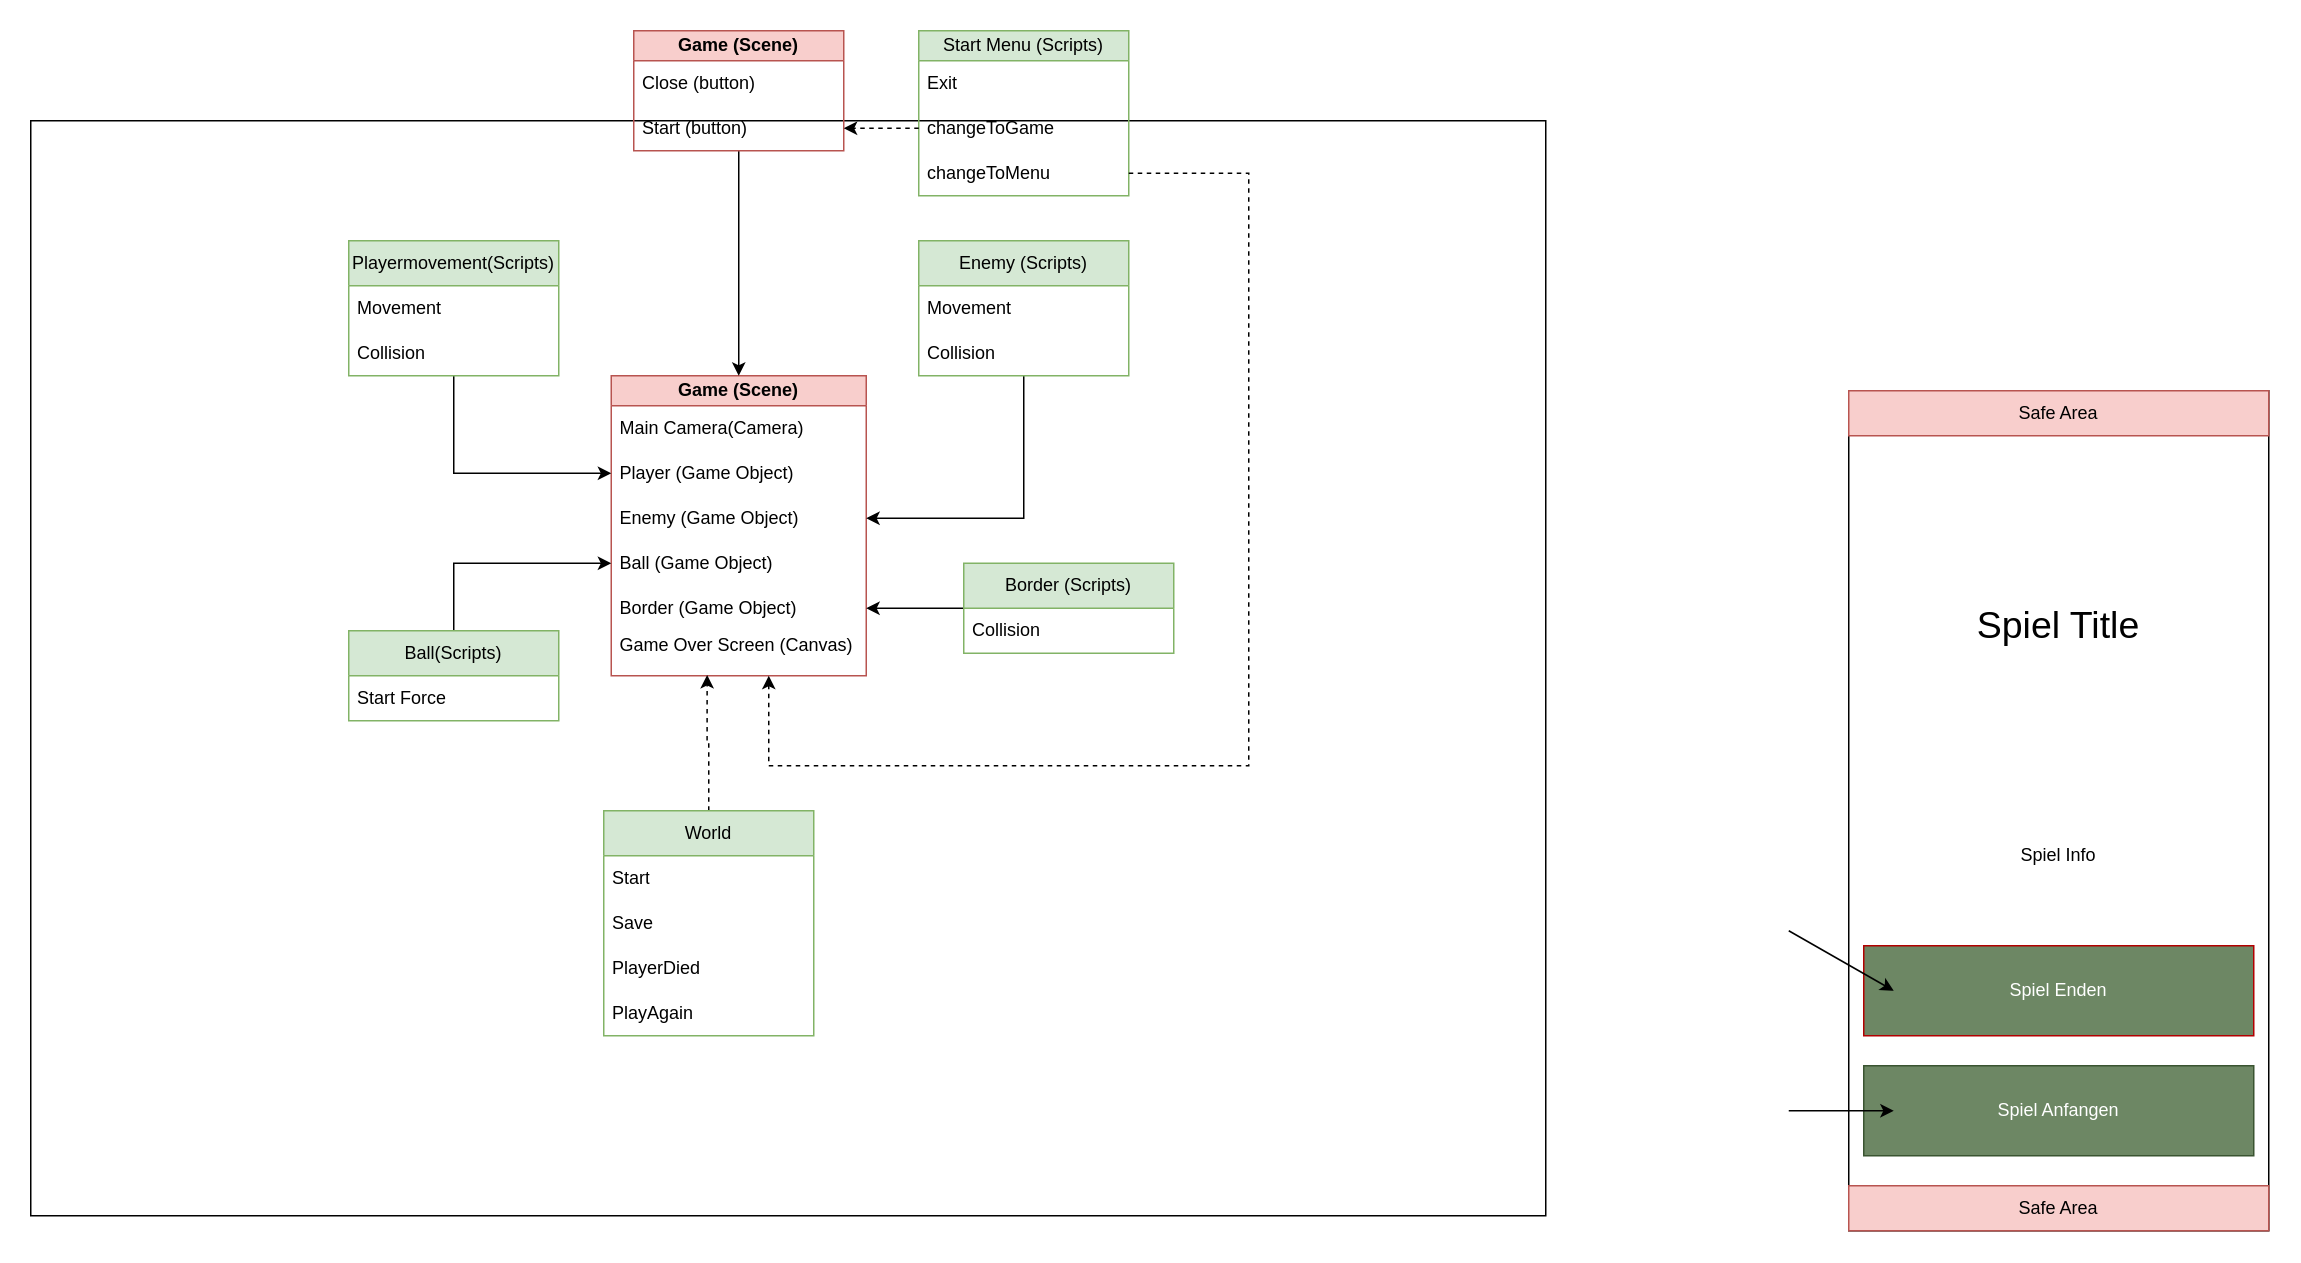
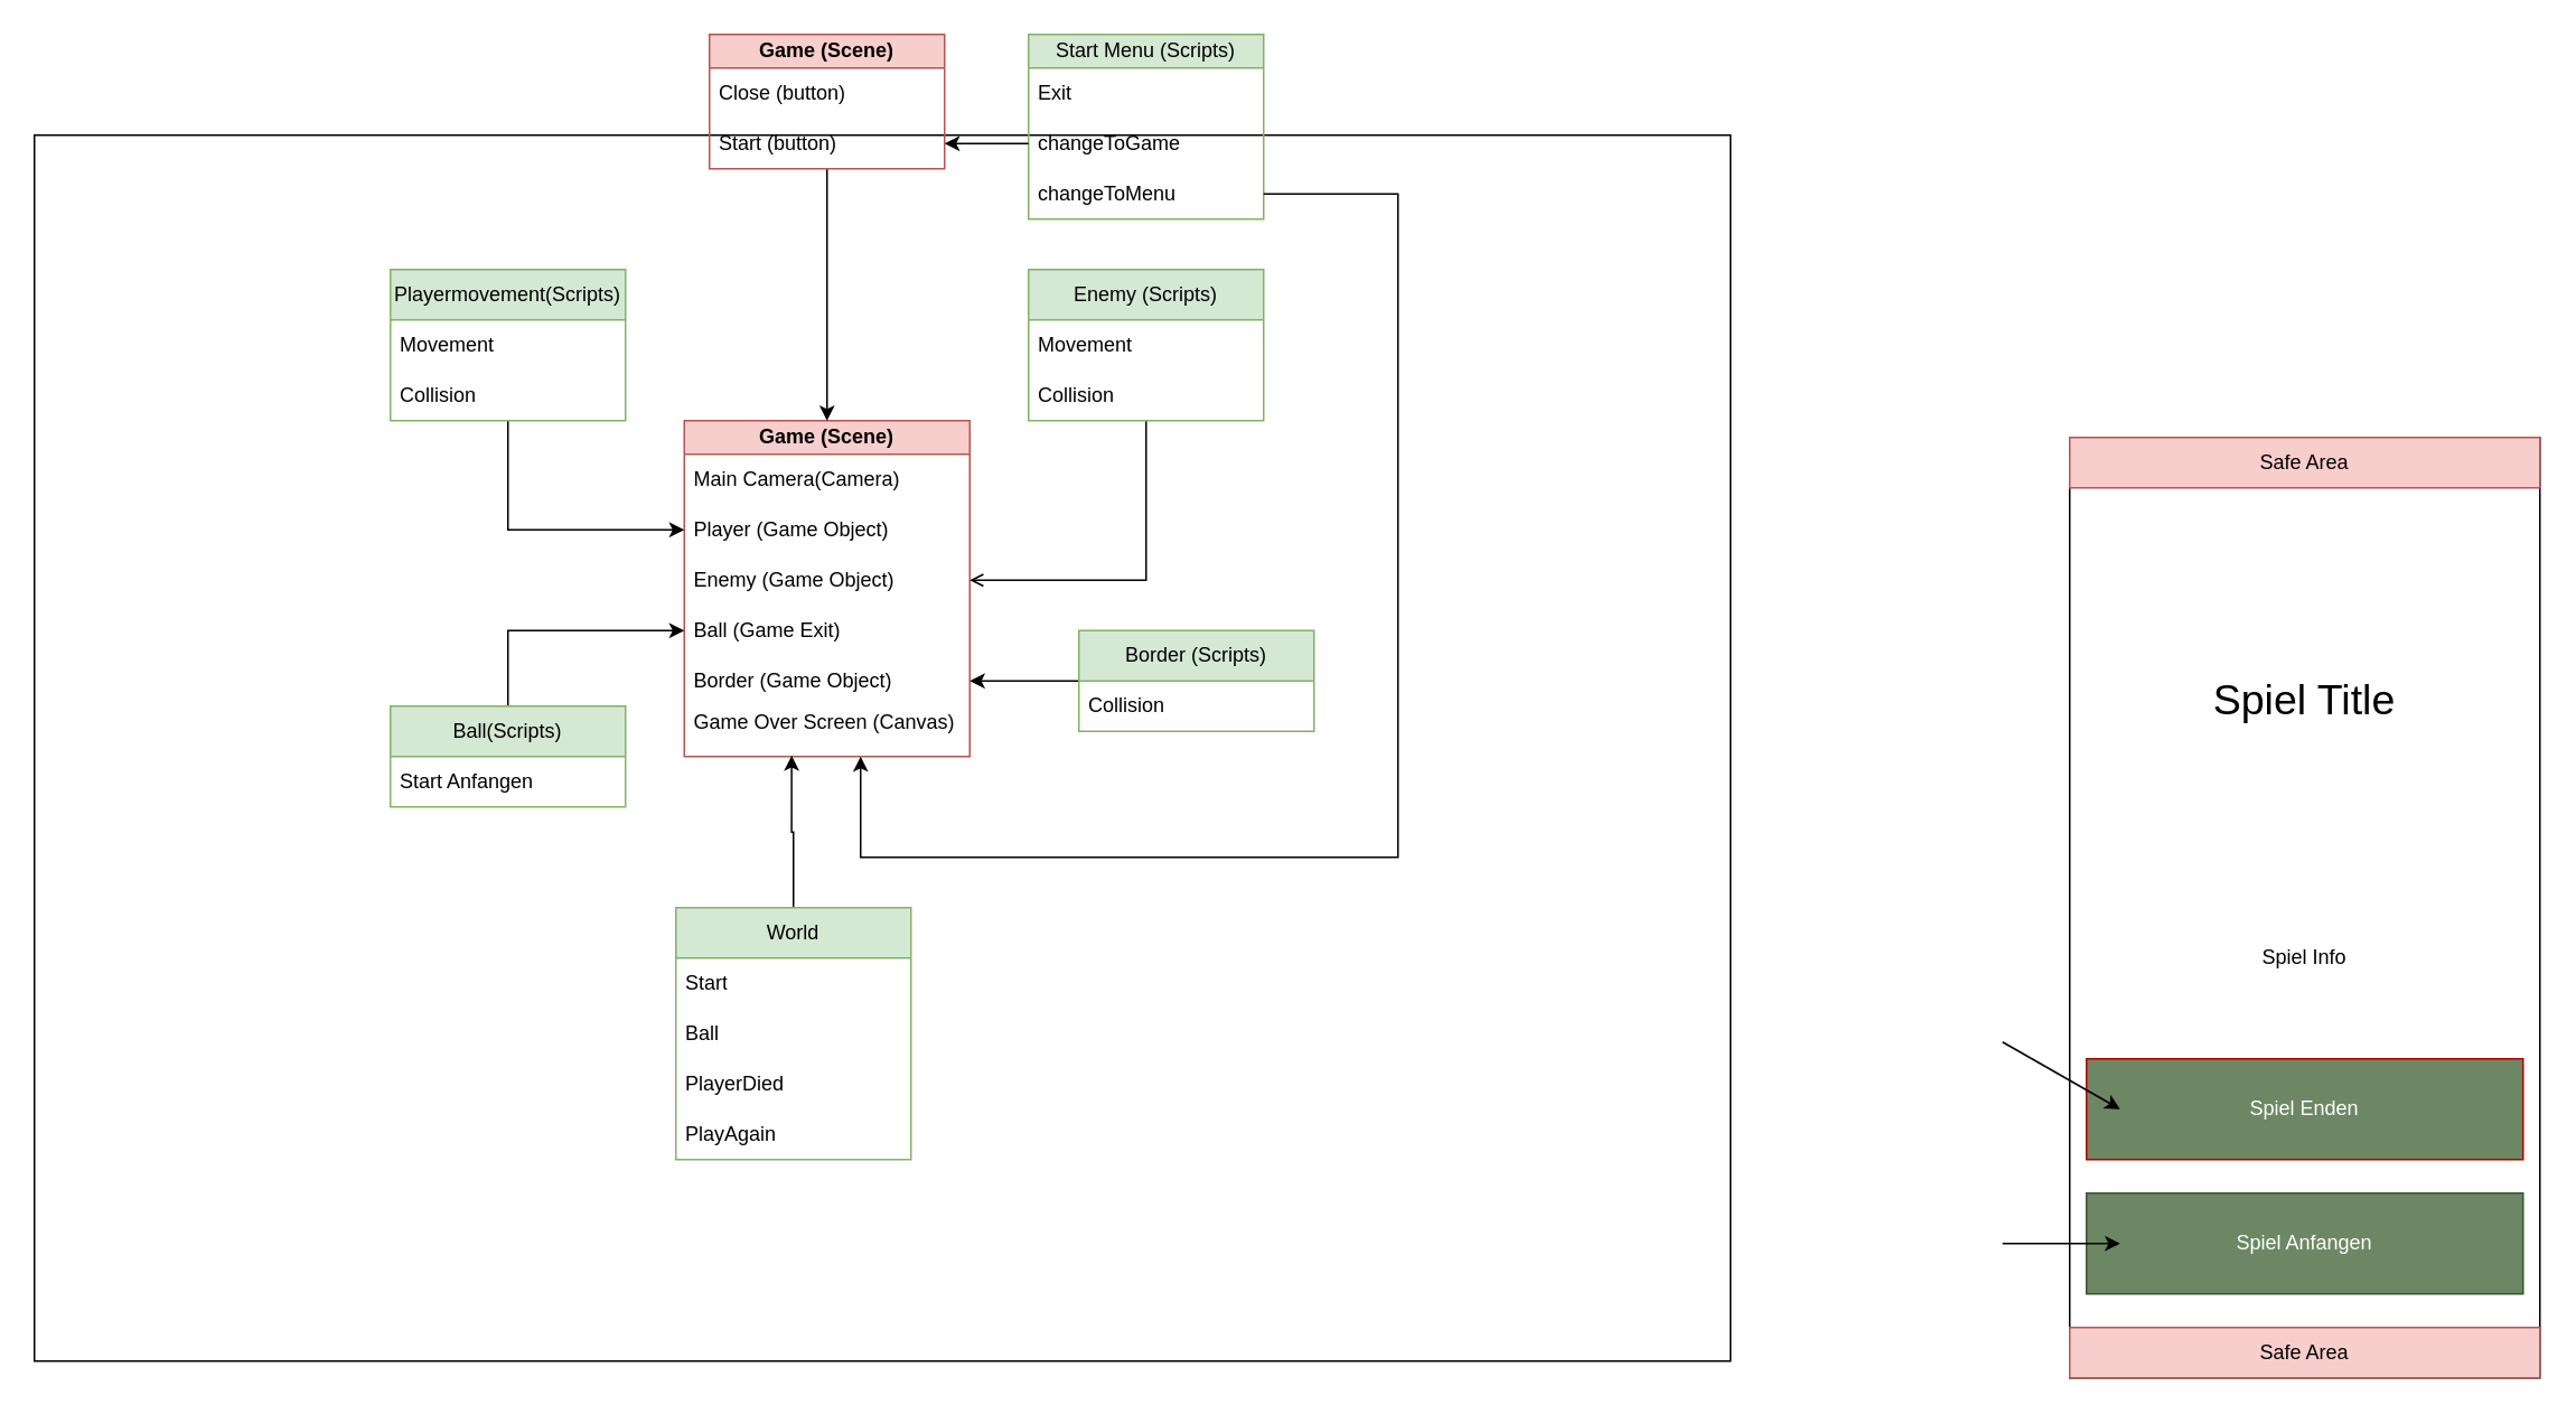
- <mxCell id="48" style="edgeStyle=orthogonalEdgeStyle;rounded=0;orthogonalLoop=1;jettySize=auto;html=1;fontSize=25;dashed=1;" edge="1" parent="1" source="41" target="46"><mxGeometry relative="1" as="geometry" /></mxCell>
+ <mxCell id="48" style="edgeStyle=orthogonalEdgeStyle;rounded=0;orthogonalLoop=1;jettySize=auto;html=1;fontSize=25;" edge="1" parent="1" source="41" target="46"><mxGeometry relative="1" as="geometry" /></mxCell>
- <mxCell id="20" style="edgeStyle=orthogonalEdgeStyle;rounded=0;orthogonalLoop=1;jettySize=auto;html=1;" parent="1" source="21" target="6" edge="1"><mxGeometry relative="1" as="geometry" /></mxCell>
+ <mxCell id="20" style="edgeStyle=orthogonalEdgeStyle;rounded=0;orthogonalLoop=1;jettySize=auto;html=1;endArrow=open;" parent="1" source="21" target="6" edge="1"><mxGeometry relative="1" as="geometry" /></mxCell>
- <mxCell id="7" value="Ball (Game Object)" style="text;strokeColor=none;fillColor=none;align=left;verticalAlign=middle;spacingLeft=4;spacingRight=4;overflow=hidden;points=[[0,0.5],[1,0.5]];portConstraint=eastwest;rotatable=0;whiteSpace=wrap;html=1;" parent="3" vertex="1"><mxGeometry y="110" width="170" height="30" as="geometry" /></mxCell>
+ <mxCell id="7" value="Ball (Game Exit)" style="text;strokeColor=none;fillColor=none;align=left;verticalAlign=middle;spacingLeft=4;spacingRight=4;overflow=hidden;points=[[0,0.5],[1,0.5]];portConstraint=eastwest;rotatable=0;whiteSpace=wrap;html=1;" parent="3" vertex="1"><mxGeometry y="110" width="170" height="30" as="geometry" /></mxCell>
- <mxCell id="47" style="edgeStyle=orthogonalEdgeStyle;rounded=0;orthogonalLoop=1;jettySize=auto;html=1;fontSize=25;dashed=1;" edge="1" parent="1" source="42" target="9"><mxGeometry relative="1" as="geometry"><Array as="points"><mxPoint x="832" y="115" /><mxPoint x="832" y="510" /><mxPoint x="512" y="510" /></Array></mxGeometry></mxCell>
+ <mxCell id="47" style="edgeStyle=orthogonalEdgeStyle;rounded=0;orthogonalLoop=1;jettySize=auto;html=1;fontSize=25;" edge="1" parent="1" source="42" target="9"><mxGeometry relative="1" as="geometry"><Array as="points"><mxPoint x="832" y="115" /><mxPoint x="832" y="510" /><mxPoint x="512" y="510" /></Array></mxGeometry></mxCell>
- <mxCell id="16" value="Start Force" style="text;strokeColor=none;fillColor=none;align=left;verticalAlign=middle;spacingLeft=4;spacingRight=4;overflow=hidden;points=[[0,0.5],[1,0.5]];portConstraint=eastwest;rotatable=0;whiteSpace=wrap;html=1;" parent="15" vertex="1"><mxGeometry y="30" width="140" height="30" as="geometry" /></mxCell>
+ <mxCell id="16" value="Start Anfangen" style="text;strokeColor=none;fillColor=none;align=left;verticalAlign=middle;spacingLeft=4;spacingRight=4;overflow=hidden;points=[[0,0.5],[1,0.5]];portConstraint=eastwest;rotatable=0;whiteSpace=wrap;html=1;" parent="15" vertex="1"><mxGeometry y="30" width="140" height="30" as="geometry" /></mxCell>
- <mxCell id="24" style="edgeStyle=orthogonalEdgeStyle;rounded=0;orthogonalLoop=1;jettySize=auto;html=1;entryX=0.376;entryY=0.983;entryDx=0;entryDy=0;entryPerimeter=0;fontSize=25;dashed=1;" edge="1" parent="1" source="25" target="9"><mxGeometry relative="1" as="geometry" /></mxCell>
+ <mxCell id="24" style="edgeStyle=orthogonalEdgeStyle;rounded=0;orthogonalLoop=1;jettySize=auto;html=1;entryX=0.376;entryY=0.983;entryDx=0;entryDy=0;entryPerimeter=0;fontSize=25;" edge="1" parent="1" source="25" target="9"><mxGeometry relative="1" as="geometry" /></mxCell>
- <mxCell id="27" value="&lt;div&gt;Save&lt;span style=&quot;white-space: pre;&quot;&gt;&#09;&lt;/span&gt;&lt;span style=&quot;white-space: pre;&quot;&gt;&#09;&lt;/span&gt;&lt;span style=&quot;white-space: pre;&quot;&gt;&#09;&lt;/span&gt;&lt;/div&gt;" style="text;strokeColor=none;fillColor=none;align=left;verticalAlign=middle;spacingLeft=4;spacingRight=4;overflow=hidden;points=[[0,0.5],[1,0.5]];portConstraint=eastwest;rotatable=0;whiteSpace=wrap;html=1;" parent="25" vertex="1"><mxGeometry y="60" width="140" height="30" as="geometry" /></mxCell>
+ <mxCell id="27" value="&lt;div&gt;Ball&lt;span style=&quot;white-space: pre;&quot;&gt;&#09;&lt;/span&gt;&lt;span style=&quot;white-space: pre;&quot;&gt;&#09;&lt;/span&gt;&lt;span style=&quot;white-space: pre;&quot;&gt;&#09;&lt;/span&gt;&lt;/div&gt;" style="text;strokeColor=none;fillColor=none;align=left;verticalAlign=middle;spacingLeft=4;spacingRight=4;overflow=hidden;points=[[0,0.5],[1,0.5]];portConstraint=eastwest;rotatable=0;whiteSpace=wrap;html=1;" parent="25" vertex="1"><mxGeometry y="60" width="140" height="30" as="geometry" /></mxCell>
